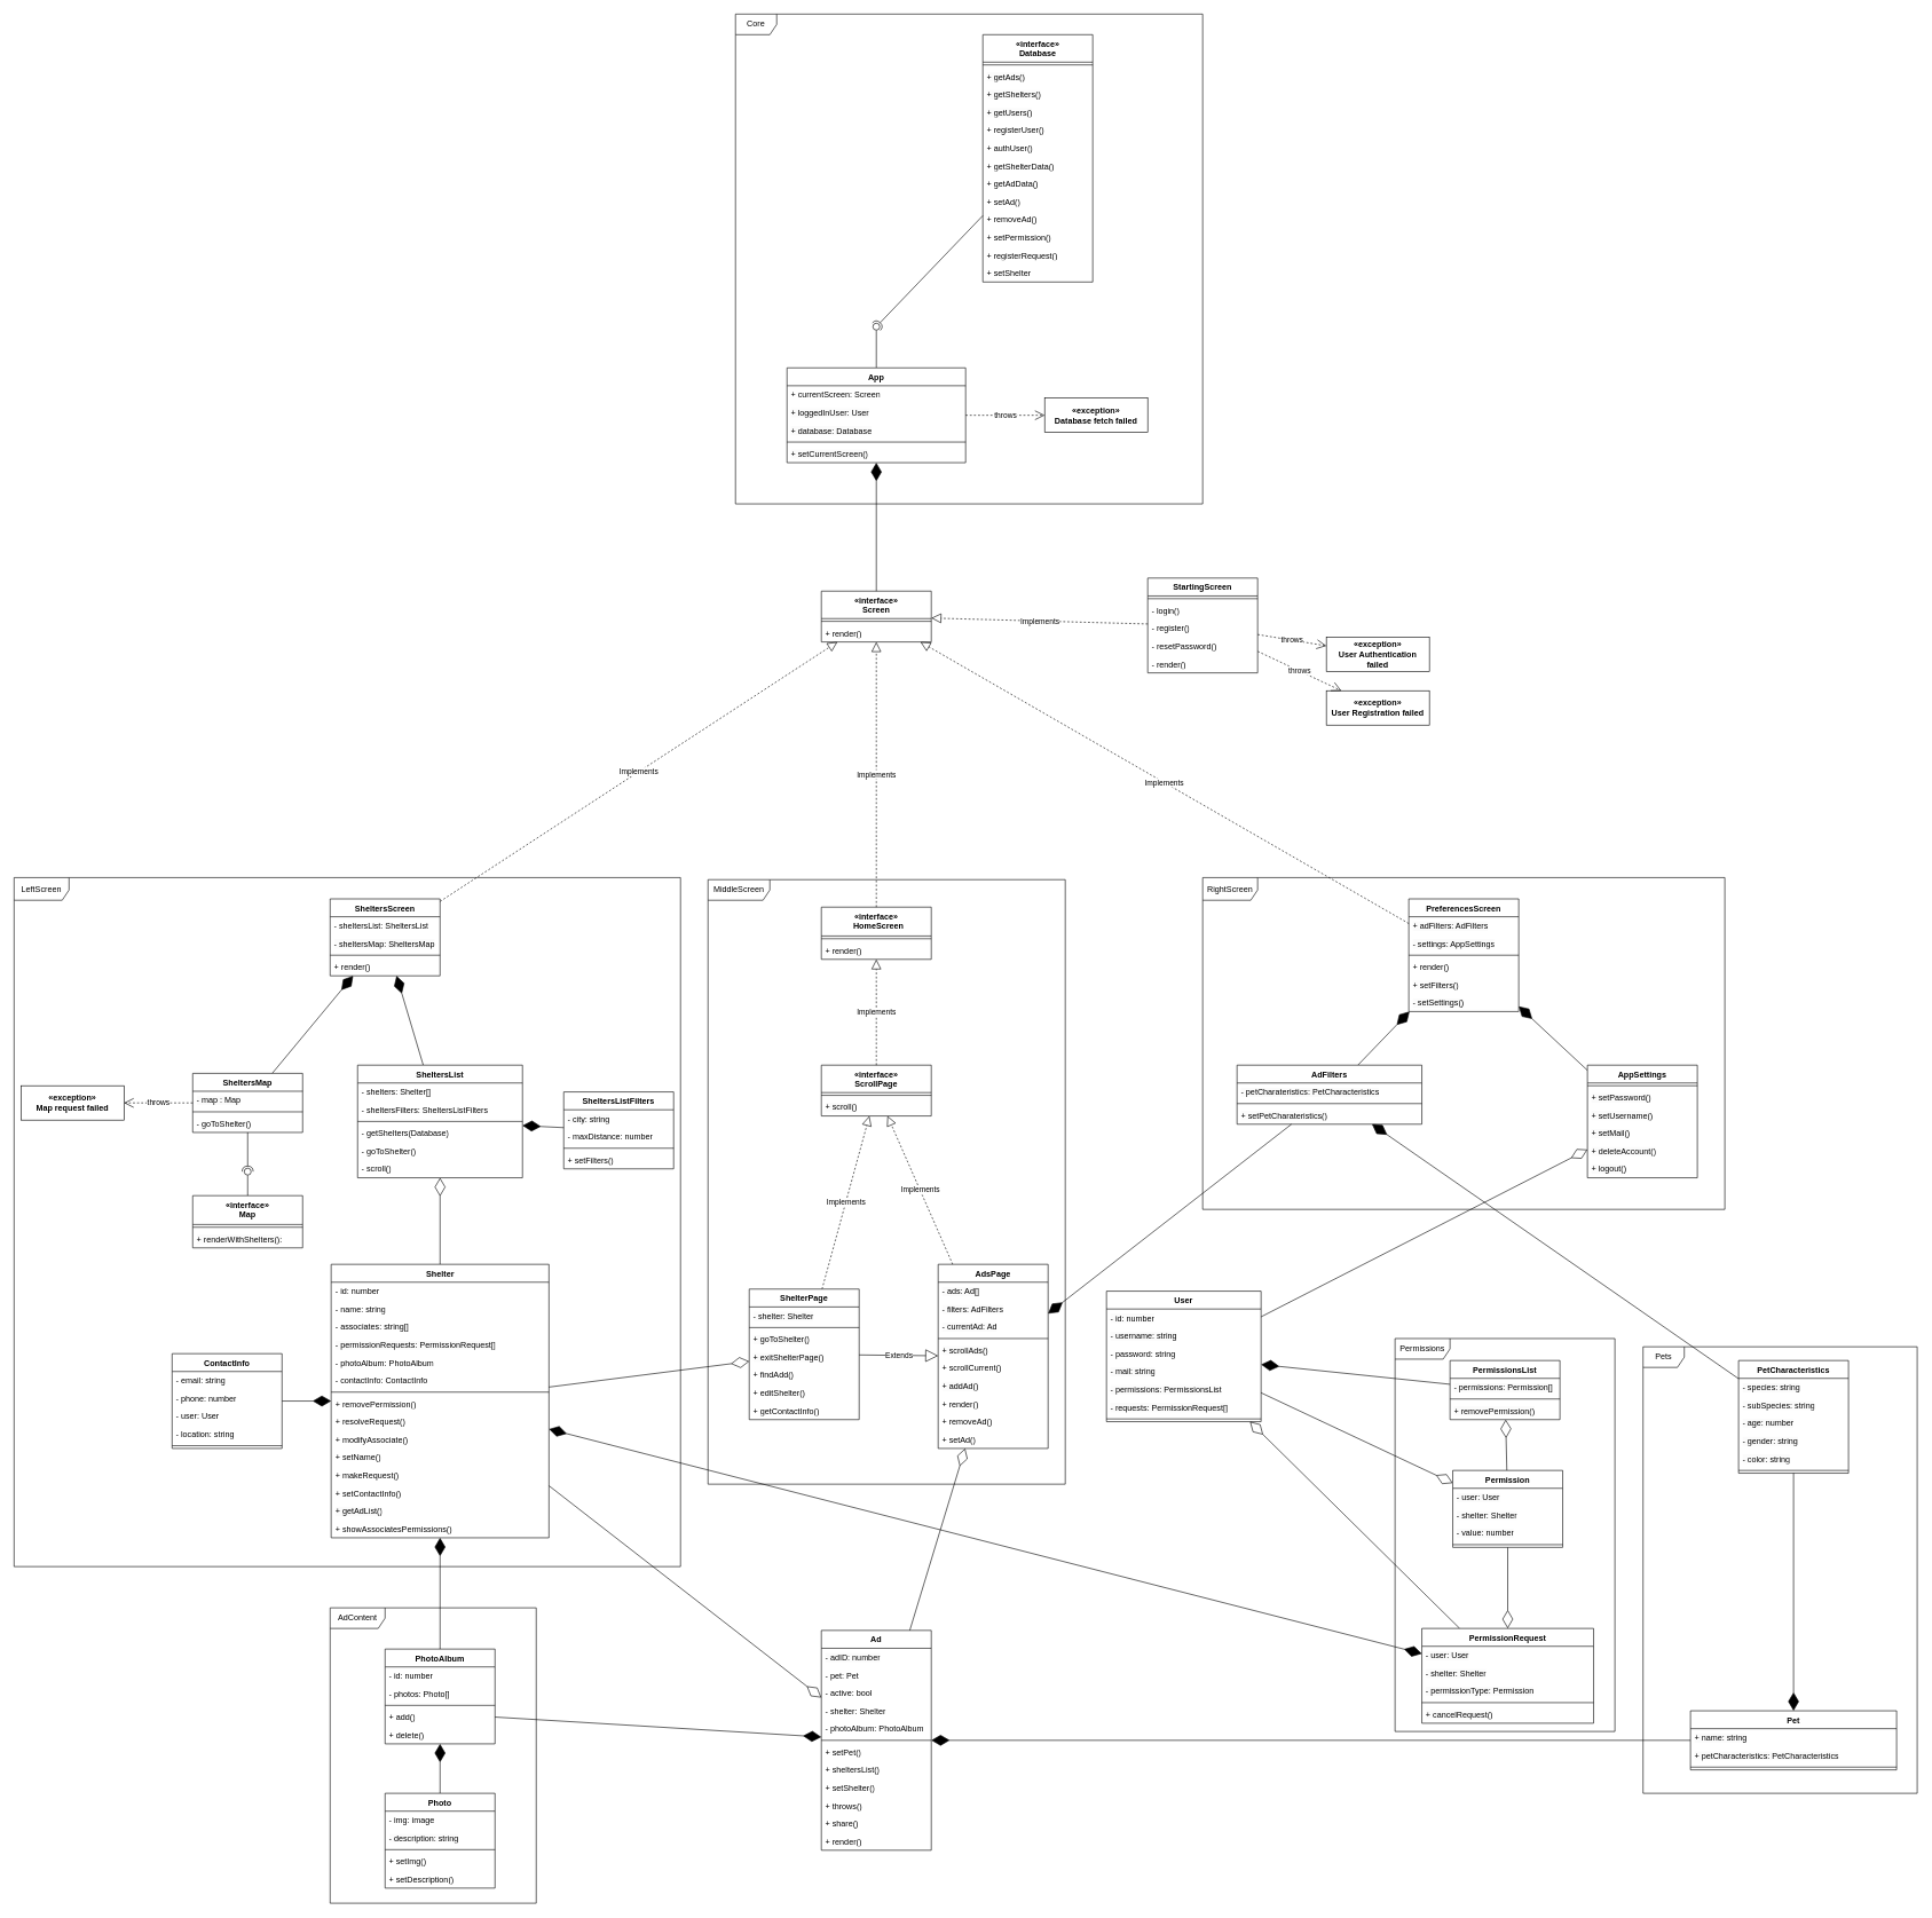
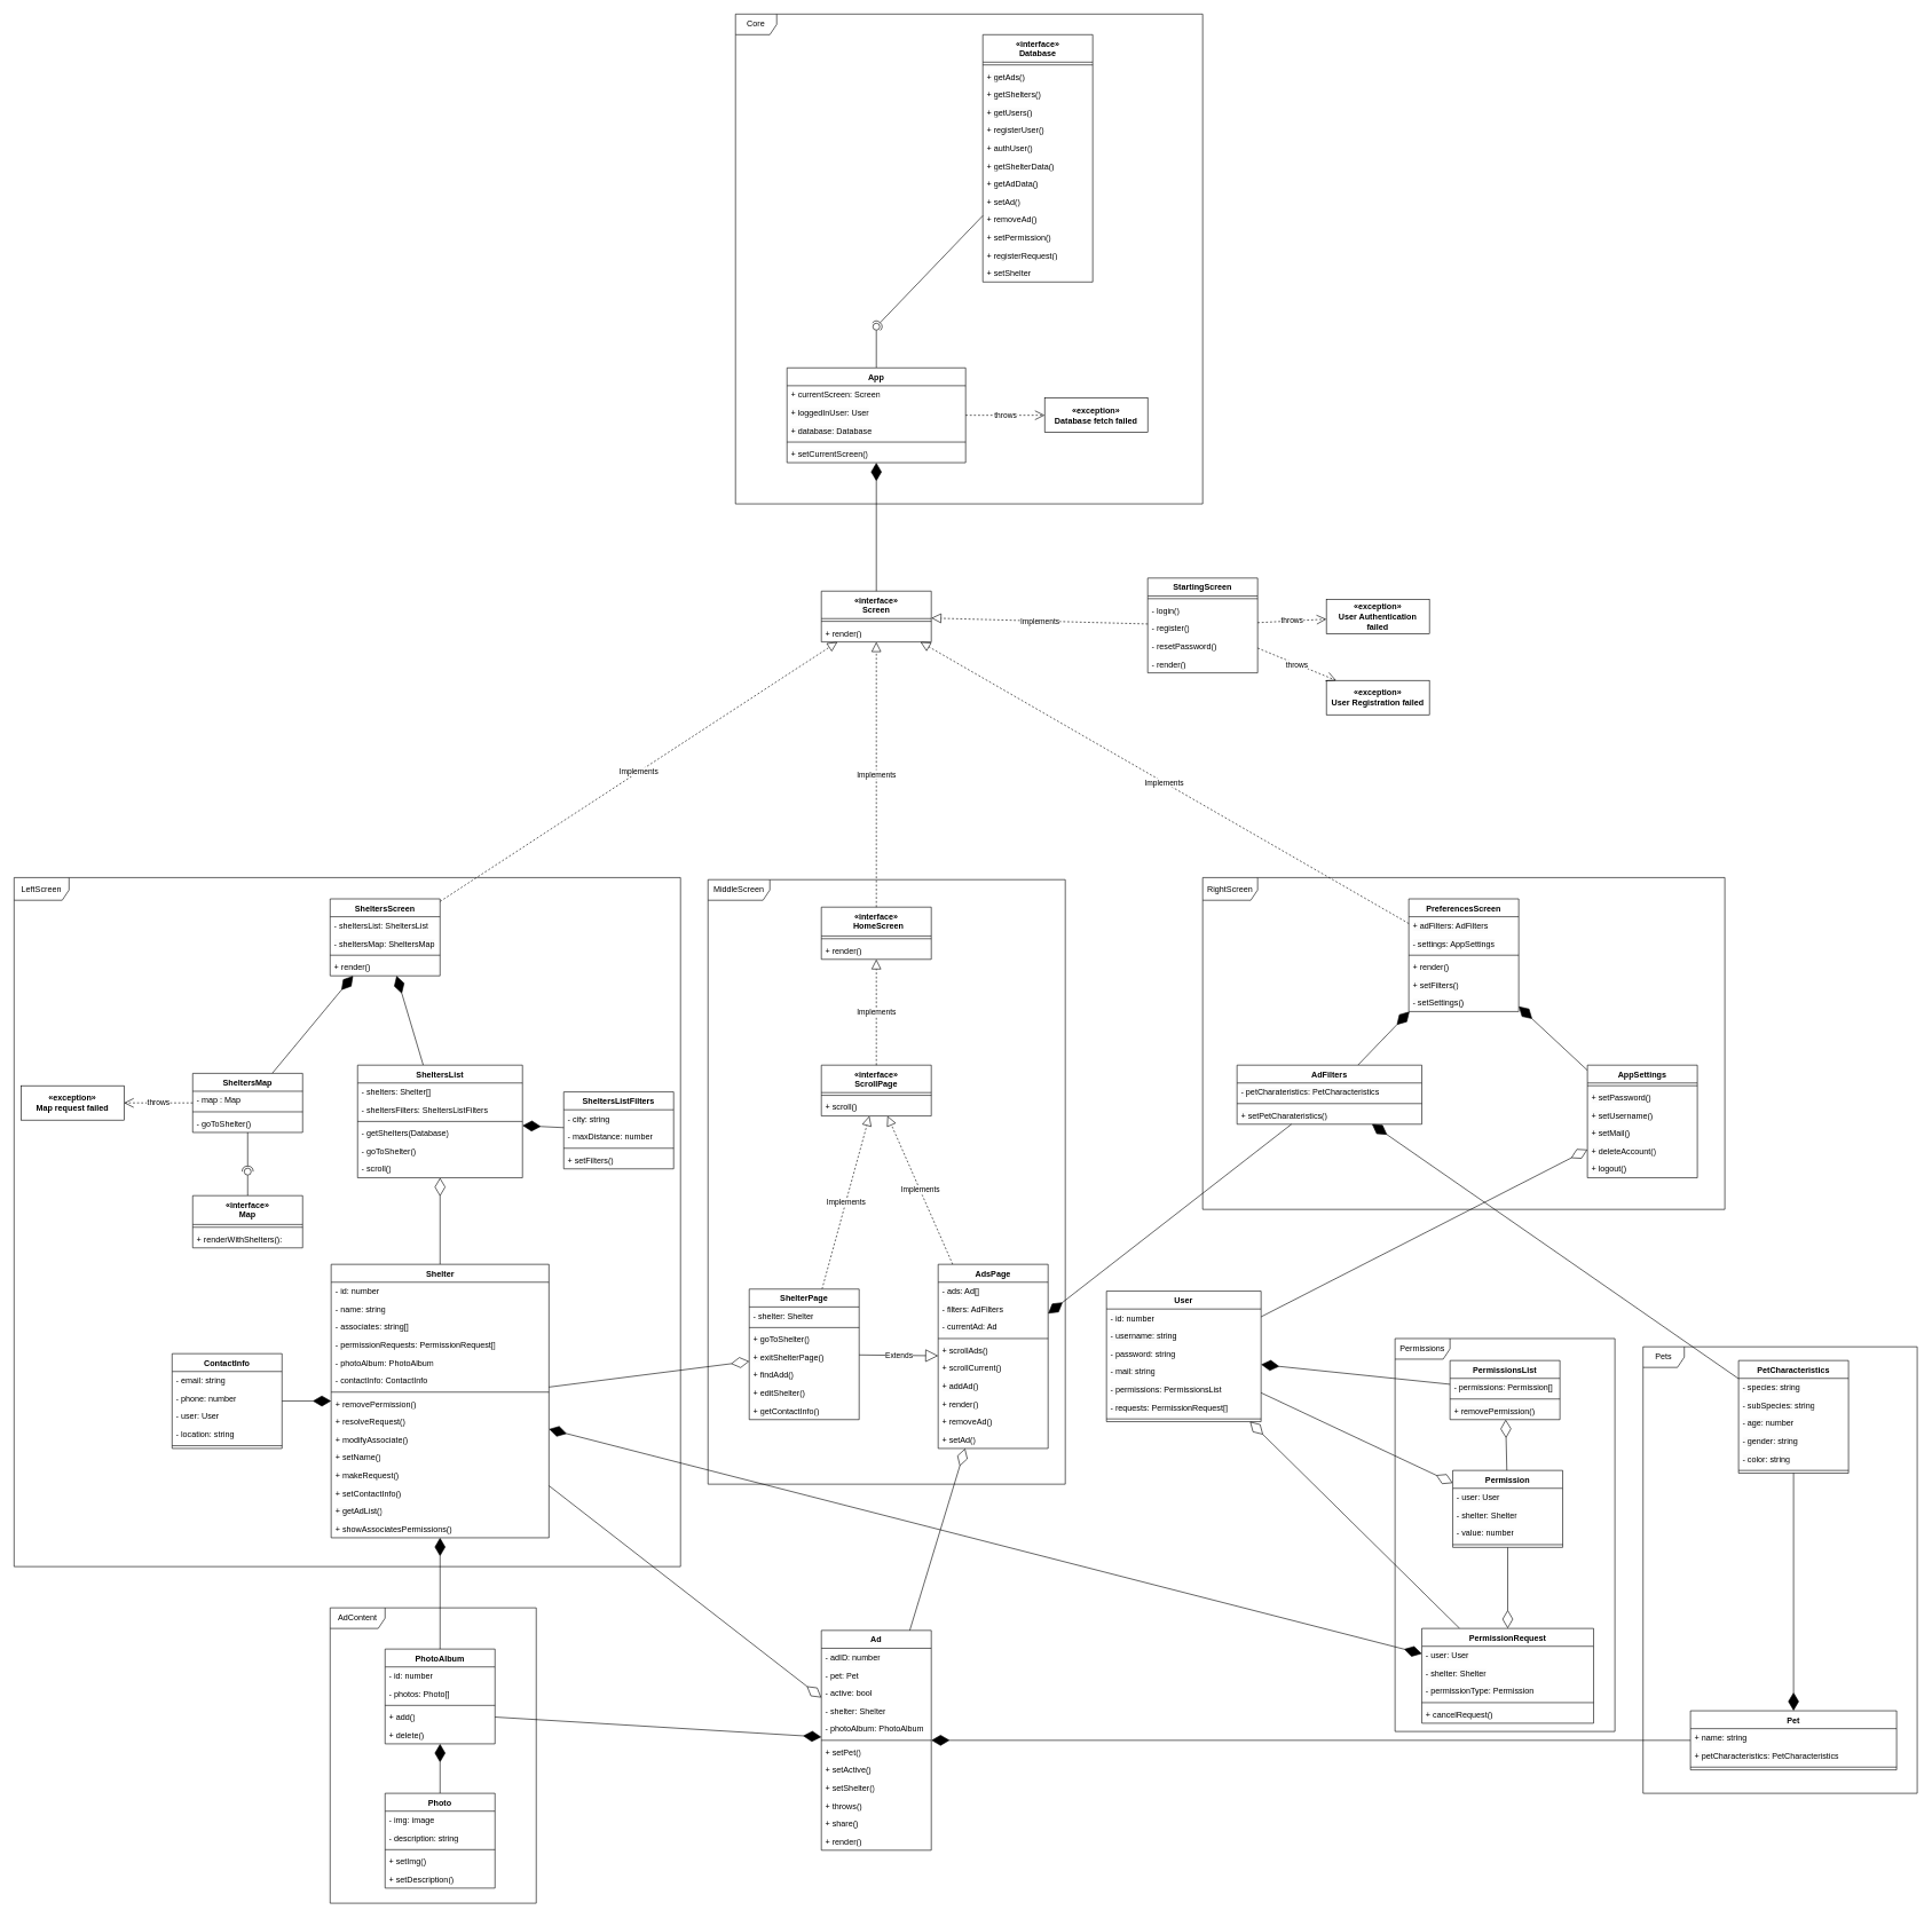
- <mxCell id="11" value="&lt;b&gt;«exception»&lt;br&gt;User Authentication failed&lt;/b&gt;" style="html=1;whiteSpace=wrap;container=0;" parent="1" vertex="1"><mxGeometry x="1930" y="927" width="150" height="50" as="geometry" /></mxCell>
+ <mxCell id="11" value="&lt;b&gt;«exception»&lt;br&gt;User Authentication failed&lt;/b&gt;" style="html=1;whiteSpace=wrap;container=0;" parent="1" vertex="1"><mxGeometry x="1930" y="872" width="150" height="50" as="geometry" /></mxCell>
- <mxCell id="232" value="&lt;b&gt;«exception»&lt;br&gt;User Registration failed&lt;/b&gt;" style="html=1;whiteSpace=wrap;container=0;" parent="1" vertex="1"><mxGeometry x="1930" y="1005" width="150" height="50" as="geometry" /></mxCell>
+ <mxCell id="232" value="&lt;b&gt;«exception»&lt;br&gt;User Registration failed&lt;/b&gt;" style="html=1;whiteSpace=wrap;container=0;" parent="1" vertex="1"><mxGeometry x="1930" y="990" width="150" height="50" as="geometry" /></mxCell>
- <mxCell id="79" value="+ sheltersList()" style="text;strokeColor=none;fillColor=none;align=left;verticalAlign=top;spacingLeft=4;spacingRight=4;overflow=hidden;rotatable=0;points=[[0,0.5],[1,0.5]];portConstraint=eastwest;whiteSpace=wrap;html=1;" parent="71" vertex="1"><mxGeometry y="190" width="160" height="26" as="geometry" /></mxCell>
+ <mxCell id="79" value="+ setActive()" style="text;strokeColor=none;fillColor=none;align=left;verticalAlign=top;spacingLeft=4;spacingRight=4;overflow=hidden;rotatable=0;points=[[0,0.5],[1,0.5]];portConstraint=eastwest;whiteSpace=wrap;html=1;" parent="71" vertex="1"><mxGeometry y="190" width="160" height="26" as="geometry" /></mxCell>
